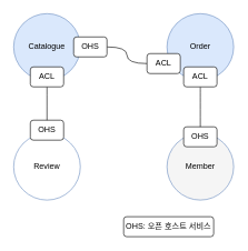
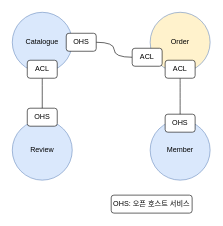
- <mxCell id="5" value="Order" style="ellipse;whiteSpace=wrap;html=1;fillColor=#dae8fc;strokeColor=#6c8ebf;" vertex="1" parent="1"><mxGeometry x="250" y="20" width="100" height="100" as="geometry" /></mxCell>
+ <mxCell id="5" value="Order" style="ellipse;whiteSpace=wrap;html=1;fillColor=#fff2cc;strokeColor=#6c8ebf;" vertex="1" parent="1"><mxGeometry x="250" y="20" width="100" height="100" as="geometry" /></mxCell>
- <mxCell id="3" value="Review" style="ellipse;whiteSpace=wrap;html=1;fillColor=#ffffff;strokeColor=#6c8ebf;" vertex="1" parent="1"><mxGeometry x="20" y="200" width="100" height="100" as="geometry" /></mxCell>
+ <mxCell id="3" value="Review" style="ellipse;whiteSpace=wrap;html=1;fillColor=#dae8fc;strokeColor=#6c8ebf;" vertex="1" parent="1"><mxGeometry x="20" y="200" width="100" height="100" as="geometry" /></mxCell>
- <mxCell id="4" value="Member" style="ellipse;whiteSpace=wrap;html=1;fillColor=#f5f5f5;strokeColor=#6c8ebf;" vertex="1" parent="1"><mxGeometry x="250" y="200" width="100" height="100" as="geometry" /></mxCell>
+ <mxCell id="4" value="Member" style="ellipse;whiteSpace=wrap;html=1;fillColor=#dae8fc;strokeColor=#6c8ebf;" vertex="1" parent="1"><mxGeometry x="250" y="200" width="100" height="100" as="geometry" /></mxCell>
